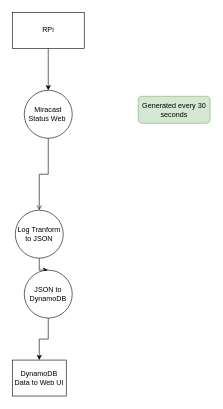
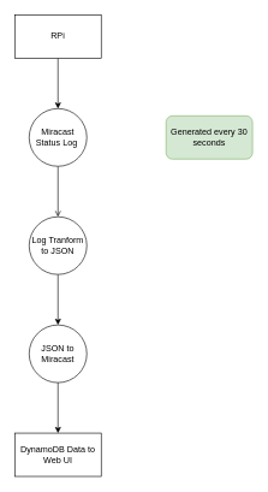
- <mxCell id="11" value="Generated every 30 seconds" style="rounded=1;whiteSpace=wrap;html=1;fillColor=#d5e8d4;strokeColor=#82b366;" vertex="1" parent="1"><mxGeometry x="230" y="160" width="120" height="45" as="geometry" /></mxCell>
+ <mxCell id="11" value="Generated every 30 seconds" style="rounded=1;whiteSpace=wrap;html=1;fillColor=#d5e8d4;strokeColor=#82b366;" vertex="1" parent="1"><mxGeometry x="230" y="160" width="120" height="60" as="geometry" /></mxCell>
- <mxCell id="3" value="Miracast&lt;br&gt;Status&amp;nbsp;Web&amp;nbsp;" style="ellipse;whiteSpace=wrap;html=1;aspect=fixed;" vertex="1" parent="1"><mxGeometry x="40" y="150" width="80" height="80" as="geometry" /></mxCell>
+ <mxCell id="3" value="Miracast&lt;br&gt;Status&amp;nbsp;Log&amp;nbsp;" style="ellipse;whiteSpace=wrap;html=1;aspect=fixed;" vertex="1" parent="1"><mxGeometry x="40" y="150" width="80" height="80" as="geometry" /></mxCell>
- <mxCell id="5" value="Log Tranform to JSON" style="ellipse;whiteSpace=wrap;html=1;aspect=fixed;" vertex="1" parent="1"><mxGeometry x="25" y="350" width="80" height="80" as="geometry" /></mxCell>
+ <mxCell id="5" value="Log Tranform to JSON" style="ellipse;whiteSpace=wrap;html=1;aspect=fixed;" vertex="1" parent="1"><mxGeometry x="40" y="300" width="80" height="80" as="geometry" /></mxCell>
- <mxCell id="7" value="JSON to DynamoDB" style="ellipse;whiteSpace=wrap;html=1;aspect=fixed;" vertex="1" parent="1"><mxGeometry x="40" y="450" width="80" height="80" as="geometry" /></mxCell>
+ <mxCell id="7" value="JSON to Miracast" style="ellipse;whiteSpace=wrap;html=1;aspect=fixed;" vertex="1" parent="1"><mxGeometry x="40" y="450" width="80" height="80" as="geometry" /></mxCell>
- <mxCell id="10" value="DynamoDB Data to Web UI" style="rounded=0;whiteSpace=wrap;html=1;" vertex="1" parent="1"><mxGeometry x="20" y="600" width="90" height="60" as="geometry" /></mxCell>
+ <mxCell id="10" value="DynamoDB Data to Web UI" style="rounded=0;whiteSpace=wrap;html=1;" vertex="1" parent="1"><mxGeometry x="20" y="600" width="120" height="60" as="geometry" /></mxCell>
